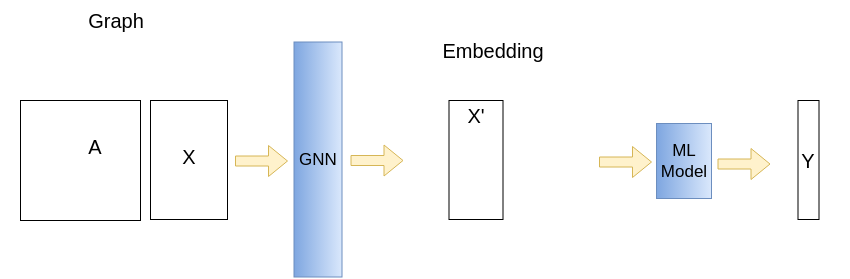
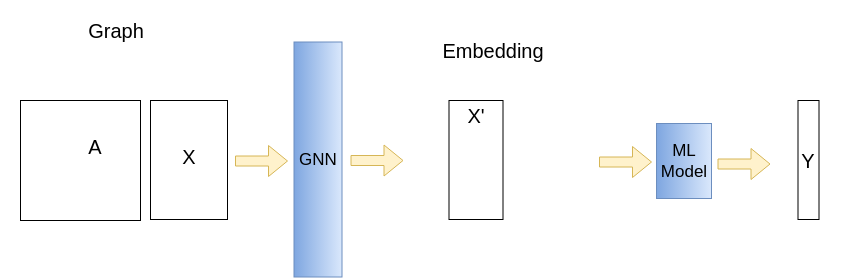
- <mxCell id="5" value="&lt;font style=&quot;font-size: 20px&quot;&gt;Graph&lt;/font&gt;" style="text;html=1;strokeColor=none;fillColor=none;align=center;verticalAlign=middle;whiteSpace=wrap;rounded=0;" parent="1" vertex="1"><mxGeometry x="95.5" y="10" width="40" height="20" as="geometry" /></mxCell>
+ <mxCell id="5" value="&lt;font style=&quot;font-size: 20px&quot;&gt;Graph&lt;/font&gt;" style="text;html=1;strokeColor=none;fillColor=none;align=center;verticalAlign=middle;whiteSpace=wrap;rounded=0;" parent="1" vertex="1"><mxGeometry x="95.5" y="20" width="40" height="20" as="geometry" /></mxCell>
